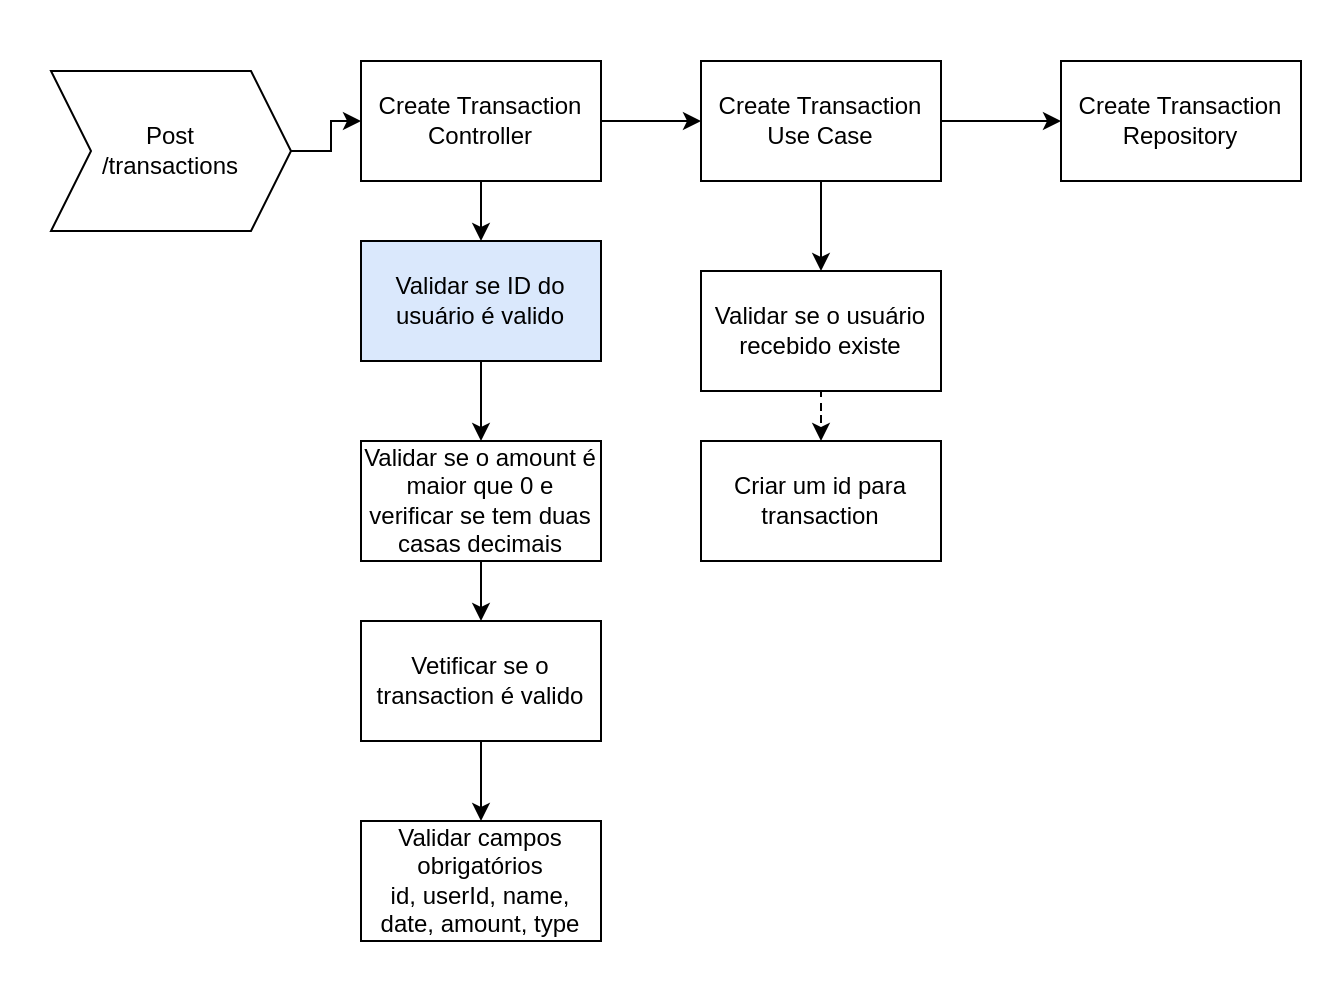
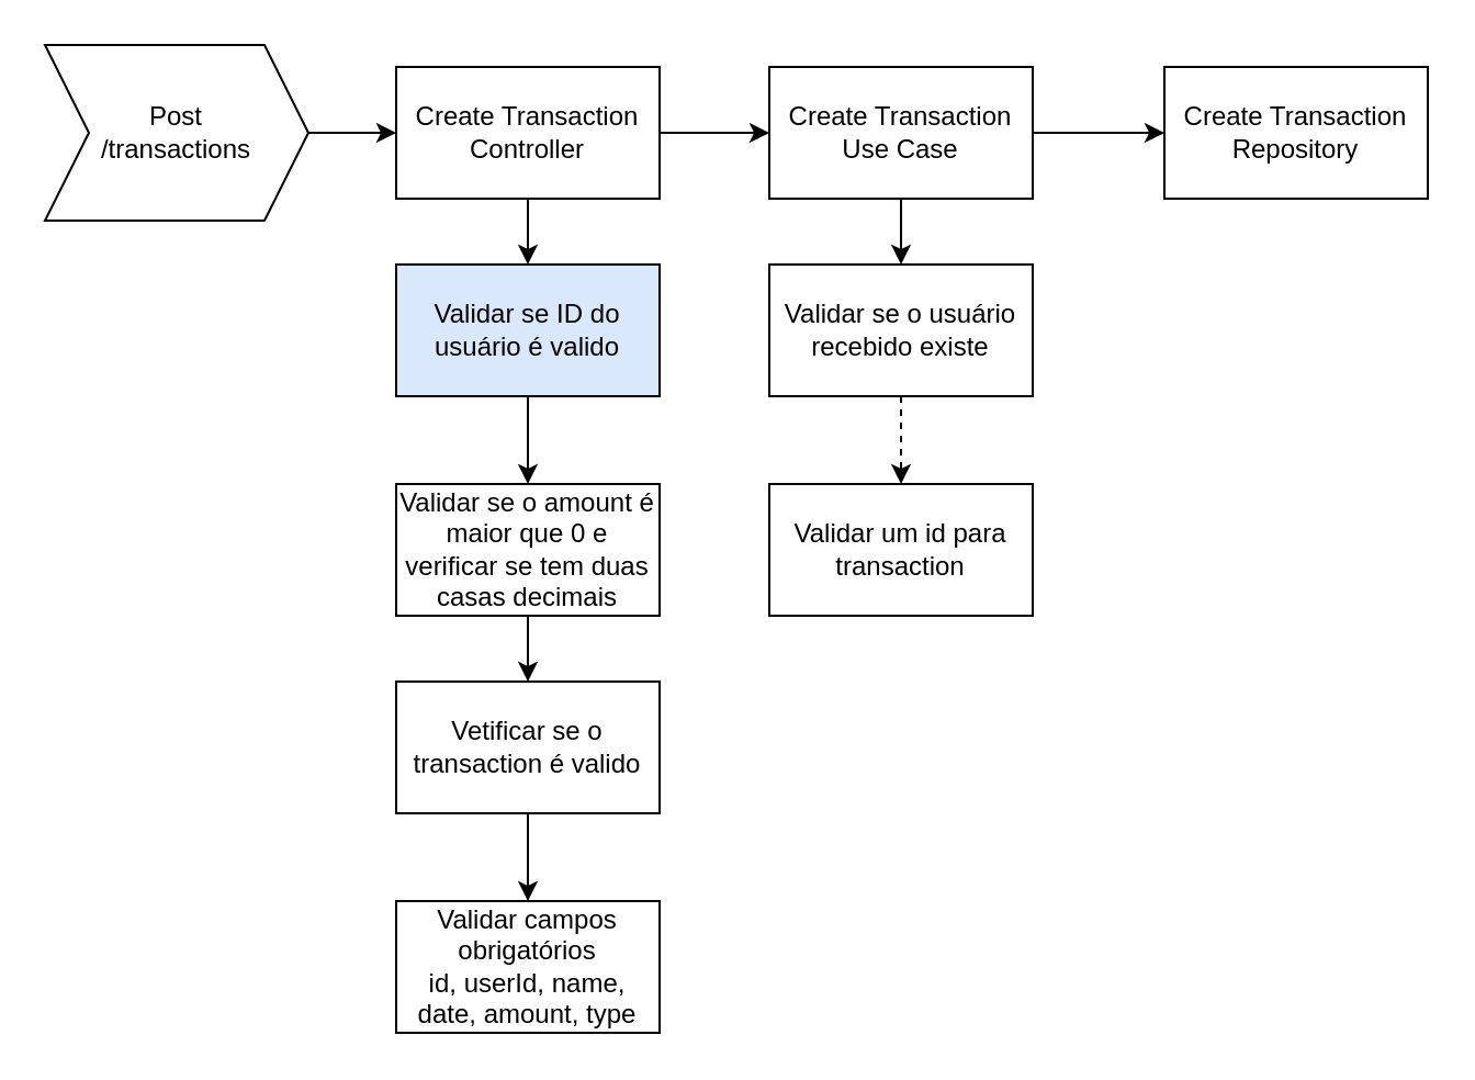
- <mxCell id="3" value="Post&lt;div&gt;/transactions&lt;/div&gt;" style="shape=step;perimeter=stepPerimeter;whiteSpace=wrap;html=1;fixedSize=1;" parent="1" vertex="1"><mxGeometry x="25" y="35" width="120" height="80" as="geometry" /></mxCell>
+ <mxCell id="3" value="Post&lt;div&gt;/transactions&lt;/div&gt;" style="shape=step;perimeter=stepPerimeter;whiteSpace=wrap;html=1;fixedSize=1;" parent="1" vertex="1"><mxGeometry x="20" y="20" width="120" height="80" as="geometry" /></mxCell>
- <mxCell id="18" value="Validar se o usuário recebido existe" style="rounded=0;whiteSpace=wrap;html=1;" parent="1" vertex="1"><mxGeometry x="350" y="135" width="120" height="60" as="geometry" /></mxCell>
+ <mxCell id="18" value="Validar se o usuário recebido existe" style="rounded=0;whiteSpace=wrap;html=1;" parent="1" vertex="1"><mxGeometry x="350" y="120" width="120" height="60" as="geometry" /></mxCell>
- <mxCell id="19" value="Criar um id para transaction" style="rounded=0;whiteSpace=wrap;html=1;" parent="1" vertex="1"><mxGeometry x="350" y="220" width="120" height="60" as="geometry" /></mxCell>
+ <mxCell id="19" value="Validar um id para transaction" style="rounded=0;whiteSpace=wrap;html=1;" parent="1" vertex="1"><mxGeometry x="350" y="220" width="120" height="60" as="geometry" /></mxCell>
